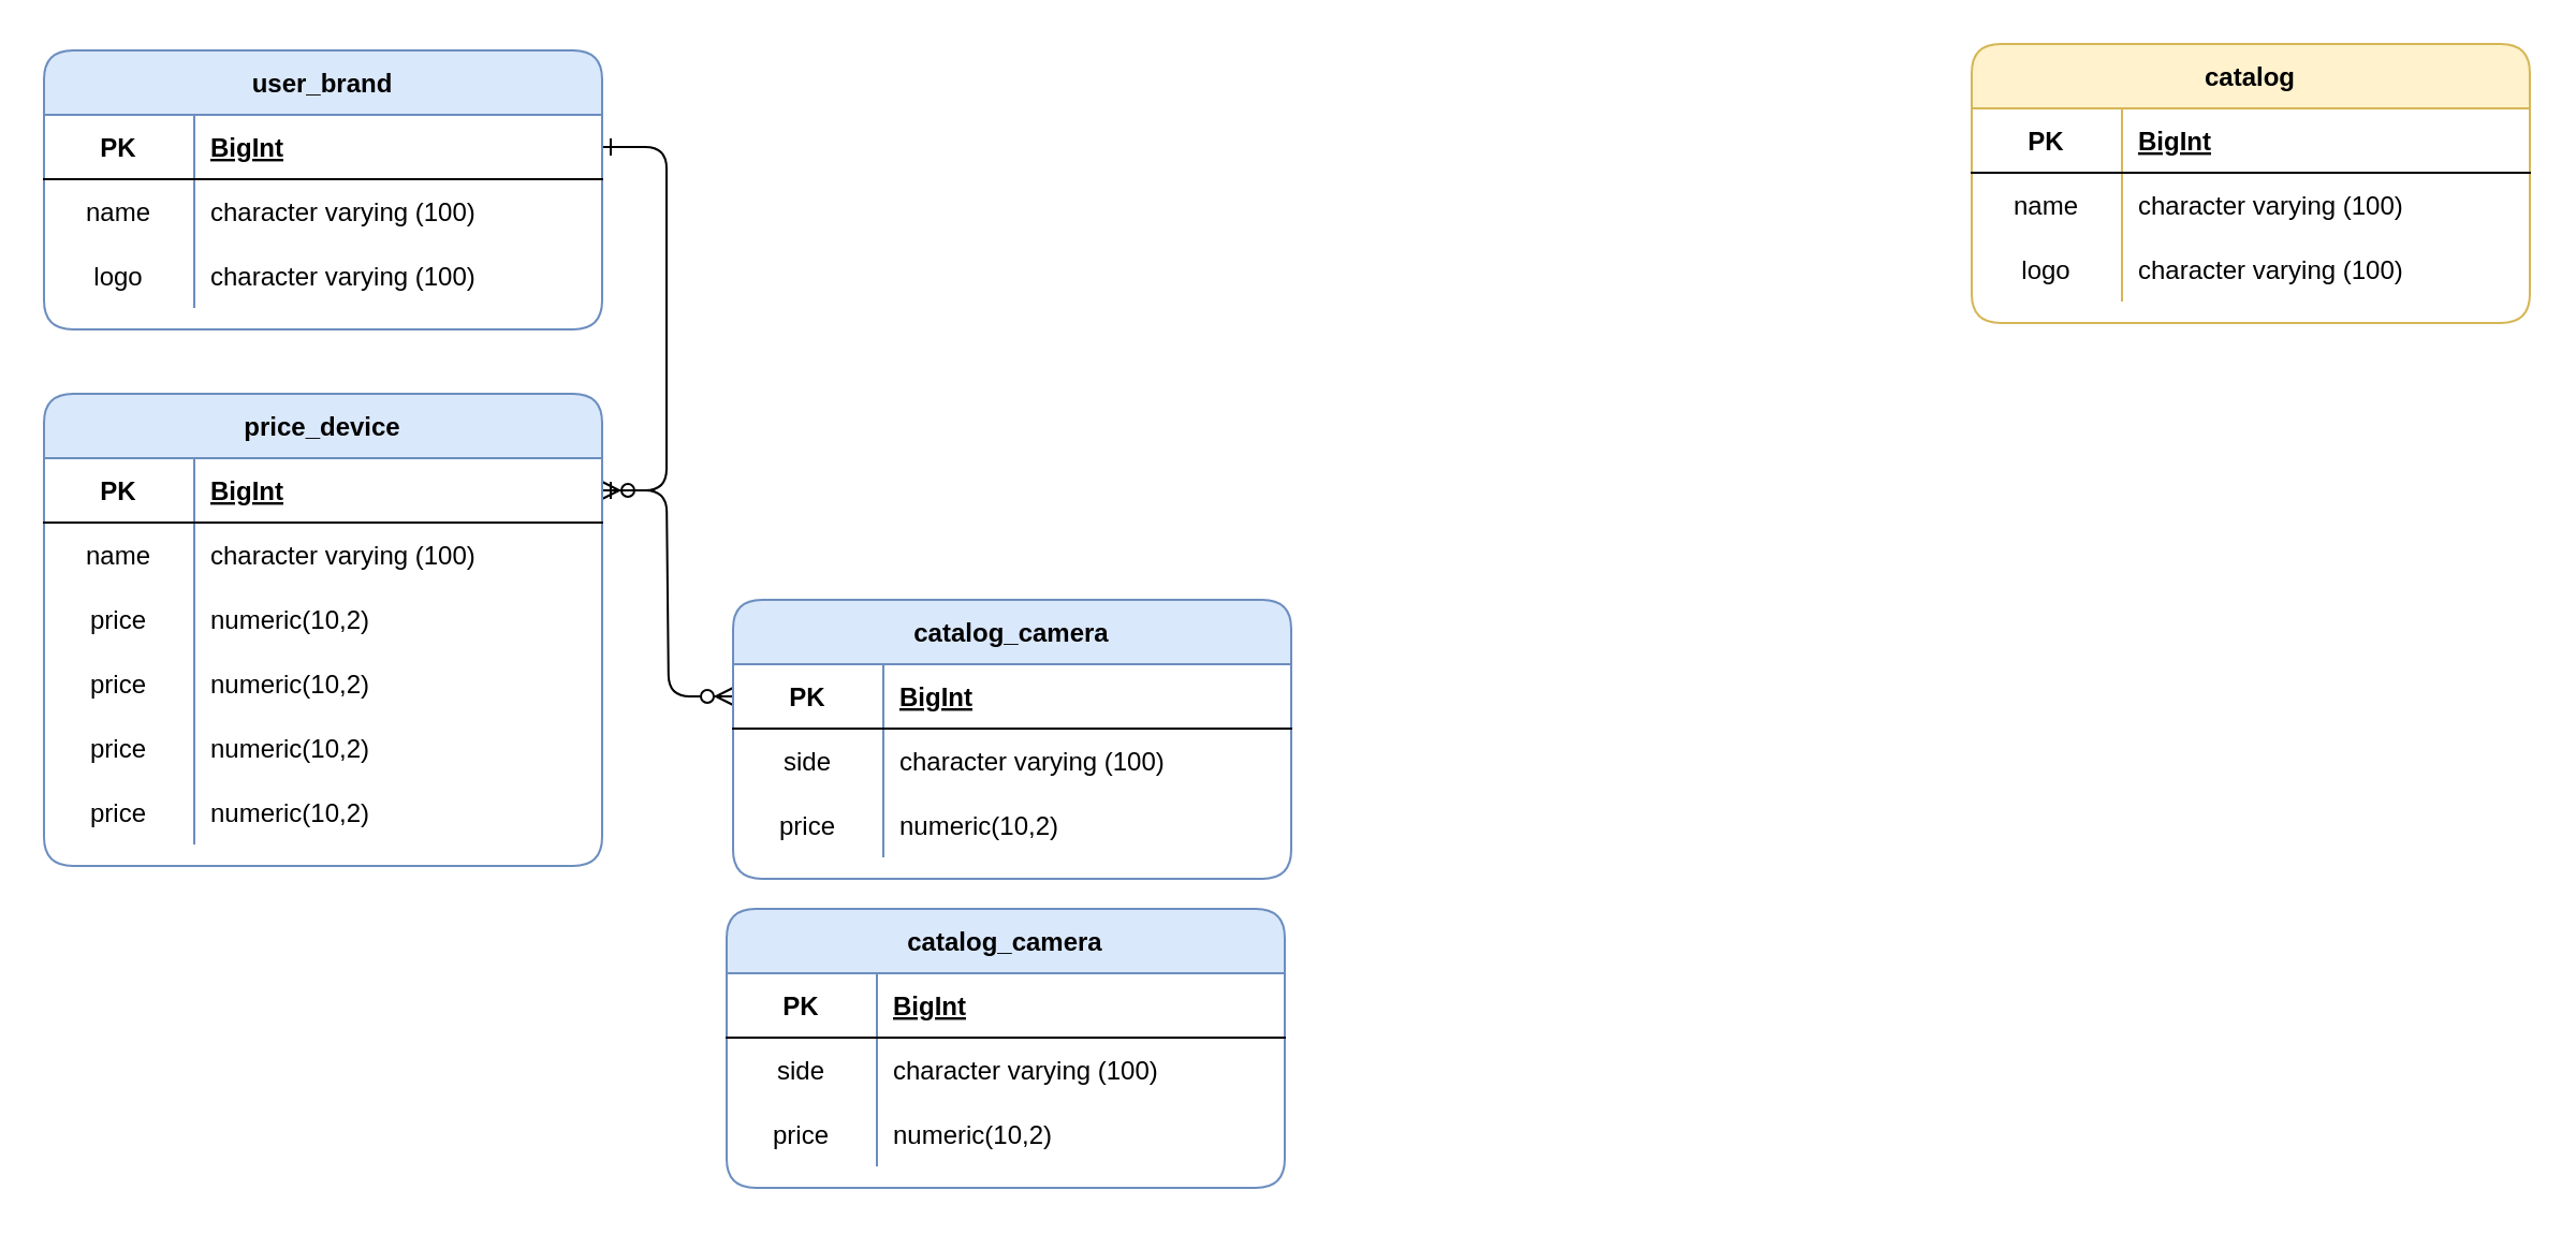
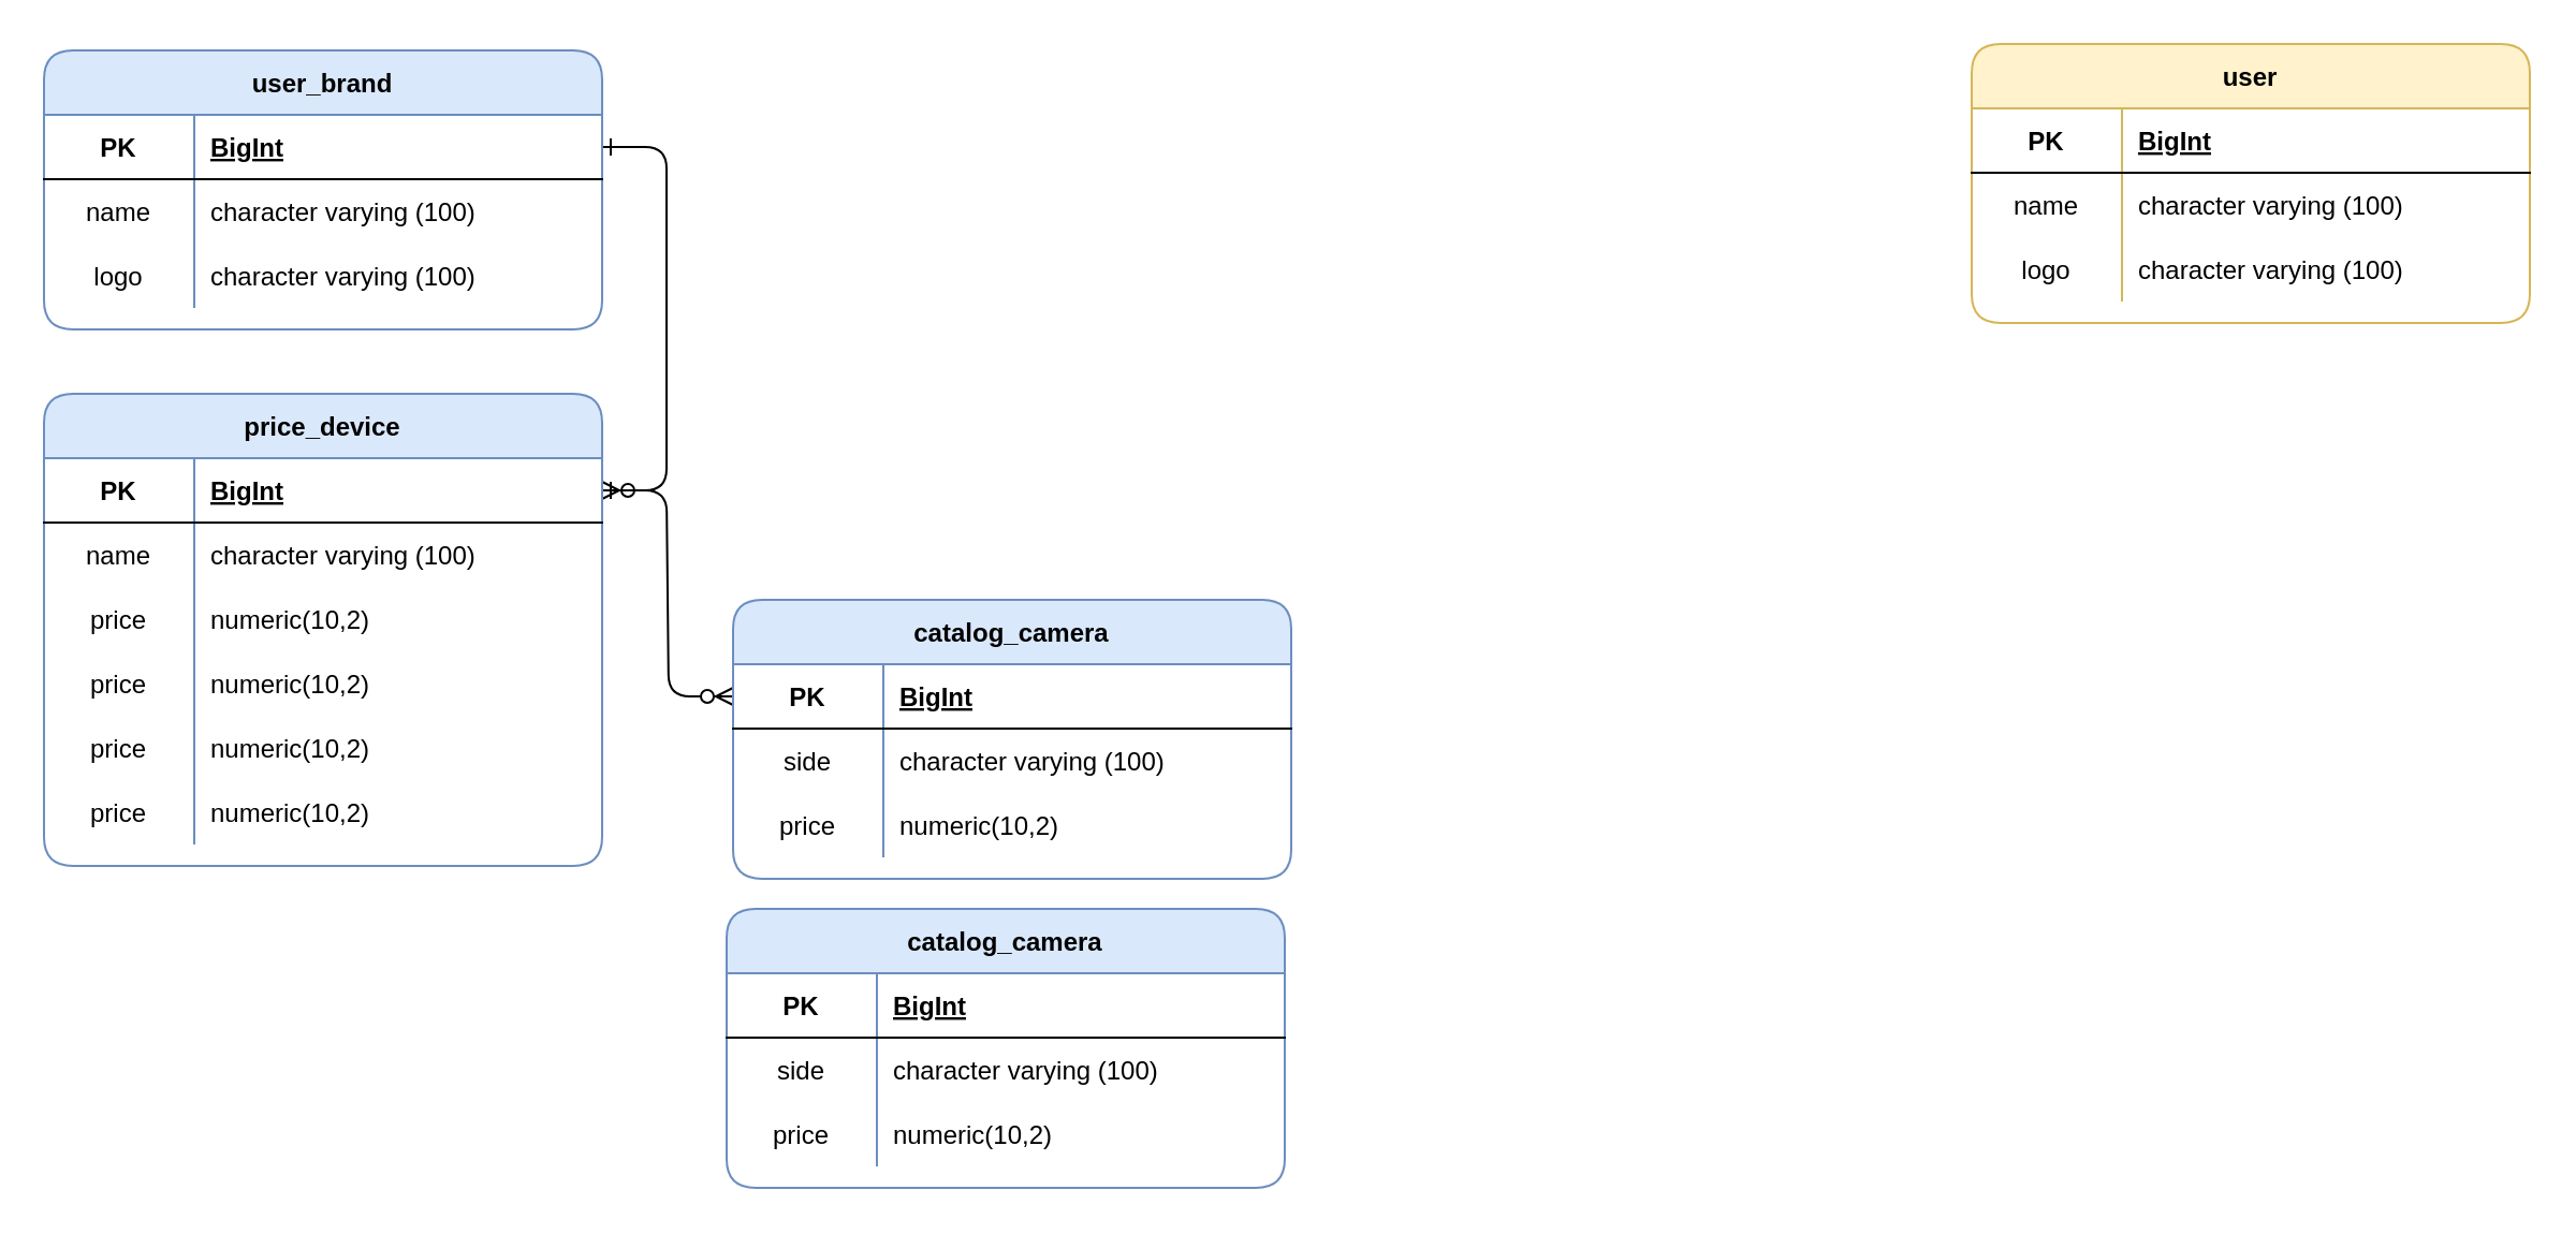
- <mxCell id="53" value="catalog" style="shape=table;startSize=30;container=1;collapsible=1;childLayout=tableLayout;fixedRows=1;rowLines=0;fontStyle=1;align=center;resizeLast=1;rounded=1;fillColor=#fff2cc;strokeColor=#d6b656;" vertex="1" parent="1"><mxGeometry x="918" y="20" width="260" height="130" as="geometry" /></mxCell>
+ <mxCell id="53" value="user" style="shape=table;startSize=30;container=1;collapsible=1;childLayout=tableLayout;fixedRows=1;rowLines=0;fontStyle=1;align=center;resizeLast=1;rounded=1;fillColor=#fff2cc;strokeColor=#d6b656;" vertex="1" parent="1"><mxGeometry x="918" y="20" width="260" height="130" as="geometry" /></mxCell>
